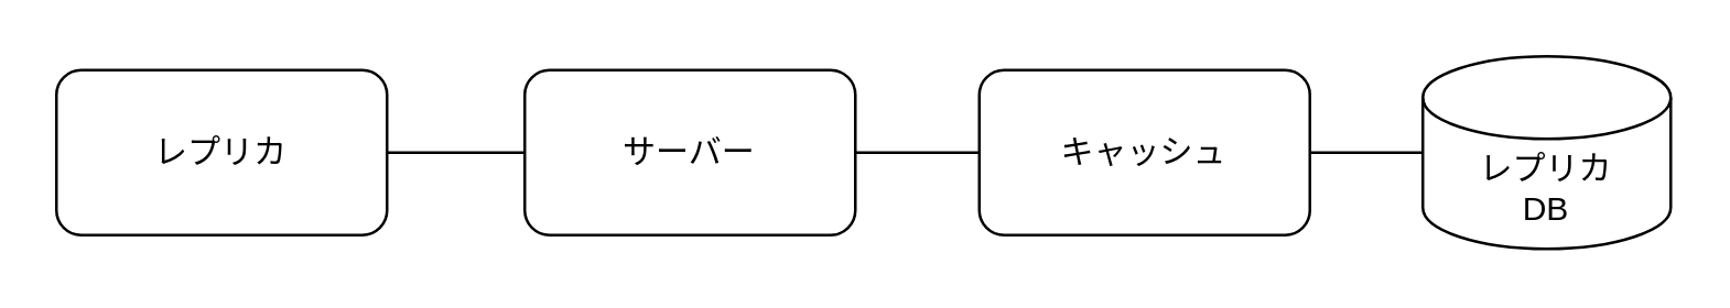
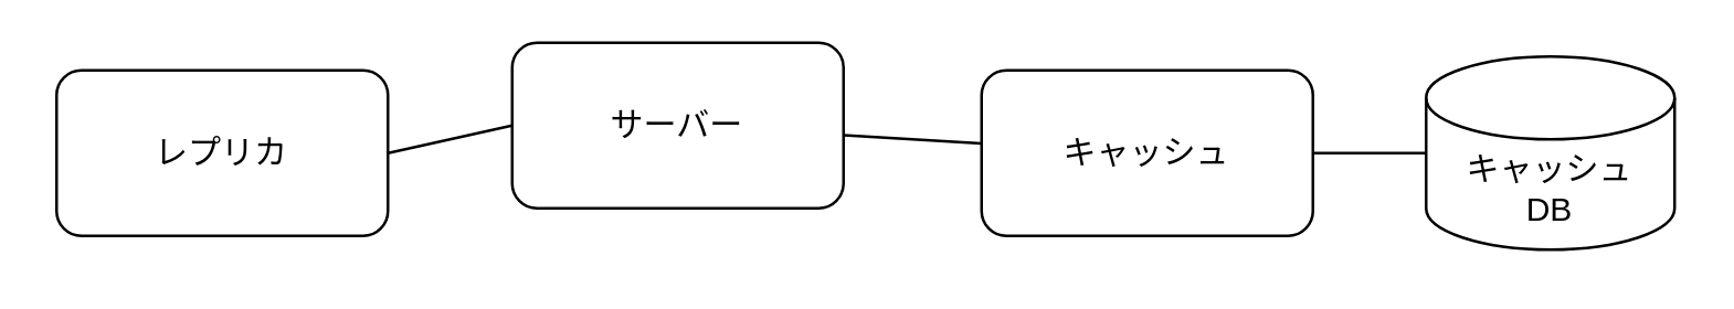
- <mxCell id="3" value="サーバー" style="rounded=1;whiteSpace=wrap;html=1;" parent="1" vertex="1"><mxGeometry x="190" y="25" width="120" height="60" as="geometry" /></mxCell>
+ <mxCell id="3" value="サーバー" style="rounded=1;whiteSpace=wrap;html=1;" parent="1" vertex="1"><mxGeometry x="185" y="15" width="120" height="60" as="geometry" /></mxCell>
- <mxCell id="4" value="レプリカ&lt;br&gt;DB" style="shape=cylinder3;whiteSpace=wrap;html=1;boundedLbl=1;backgroundOutline=1;size=15;" parent="1" vertex="1"><mxGeometry x="516" y="20" width="90" height="70" as="geometry" /></mxCell>
+ <mxCell id="4" value="キャッシュ&lt;br&gt;DB" style="shape=cylinder3;whiteSpace=wrap;html=1;boundedLbl=1;backgroundOutline=1;size=15;" parent="1" vertex="1"><mxGeometry x="516" y="20" width="90" height="70" as="geometry" /></mxCell>
